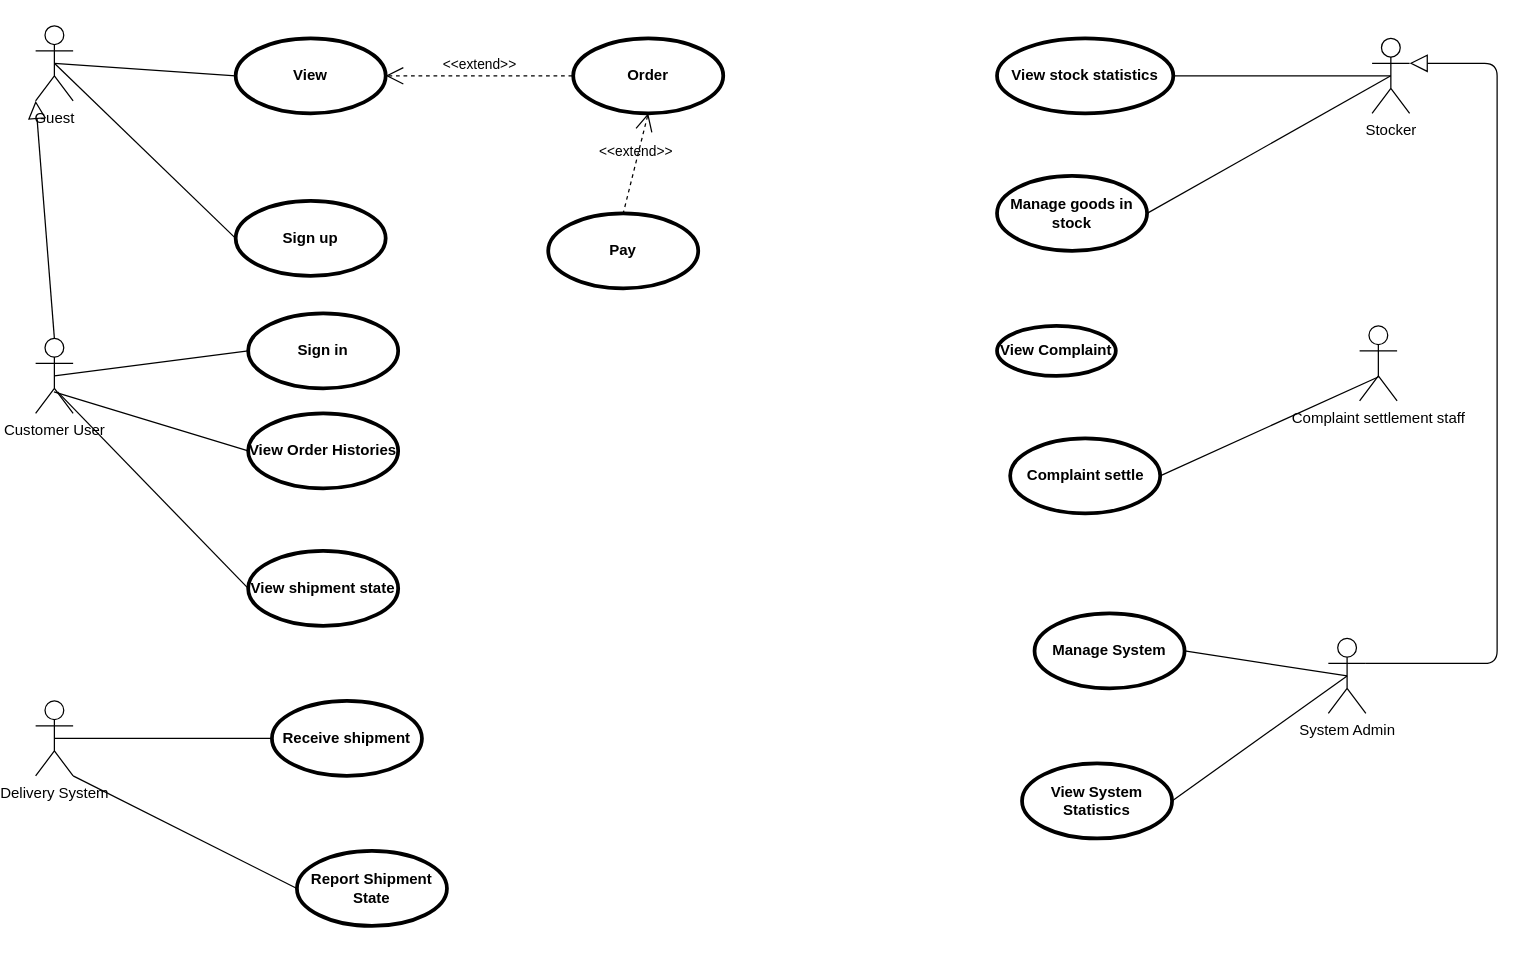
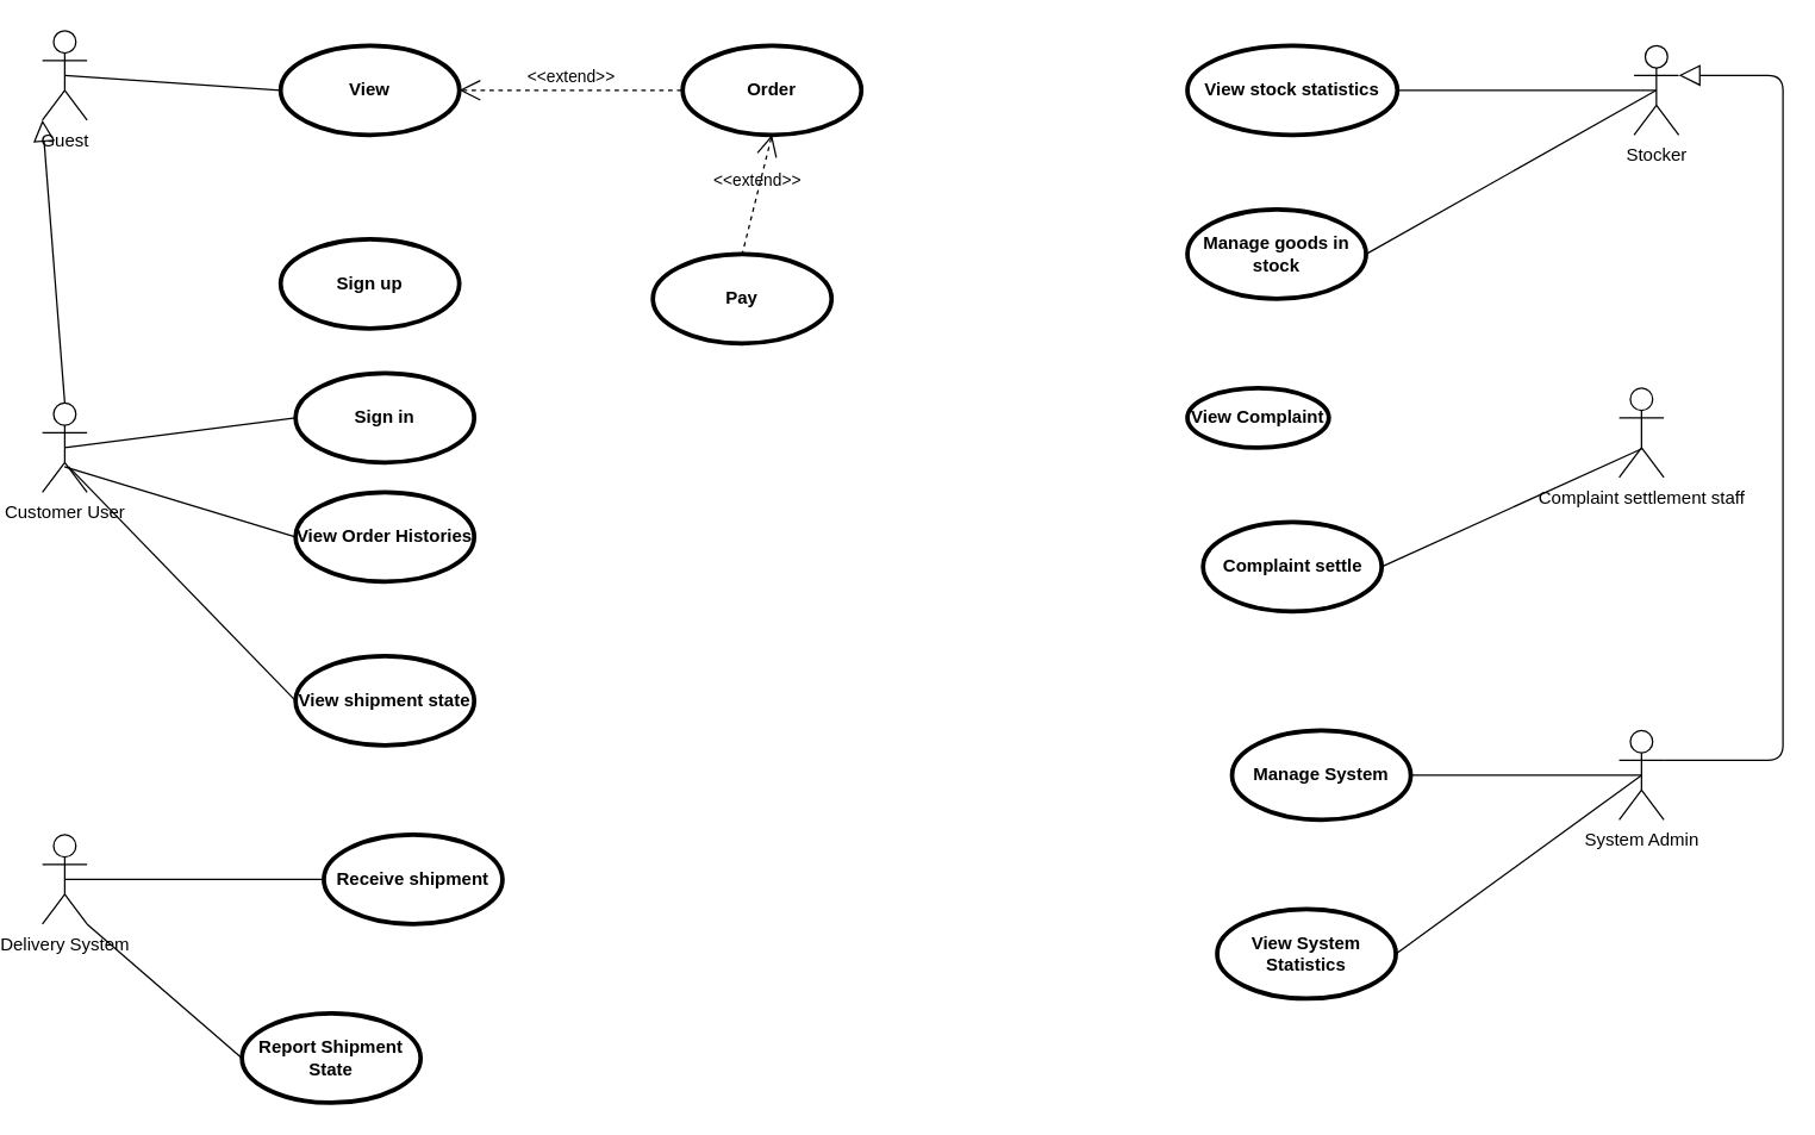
- <mxCell id="13" value="" style="edgeStyle=none;html=1;endArrow=none;verticalAlign=bottom;exitX=0.5;exitY=0.5;exitDx=0;exitDy=0;exitPerimeter=0;entryX=0;entryY=0.5;entryDx=0;entryDy=0;" edge="1" parent="1" source="2" target="12"><mxGeometry width="160" relative="1" as="geometry"><mxPoint x="300" y="280" as="sourcePoint" /><mxPoint x="460" y="280" as="targetPoint" /></mxGeometry></mxCell>
- <mxCell id="5" value="System Admin" style="shape=umlActor;html=1;verticalLabelPosition=bottom;verticalAlign=top;align=center;" vertex="1" parent="1"><mxGeometry x="1054" y="510" width="30" height="60" as="geometry" /></mxCell>
+ <mxCell id="5" value="System Admin" style="shape=umlActor;html=1;verticalLabelPosition=bottom;verticalAlign=top;align=center;" vertex="1" parent="1"><mxGeometry x="1079" y="490" width="30" height="60" as="geometry" /></mxCell>
- <mxCell id="37" value="Report Shipment State" style="shape=ellipse;html=1;strokeWidth=3;fontStyle=1;whiteSpace=wrap;align=center;perimeter=ellipsePerimeter;" vertex="1" parent="1"><mxGeometry x="229" y="680" width="120" height="60" as="geometry" /></mxCell>
+ <mxCell id="37" value="Report Shipment State" style="shape=ellipse;html=1;strokeWidth=3;fontStyle=1;whiteSpace=wrap;align=center;perimeter=ellipsePerimeter;" vertex="1" parent="1"><mxGeometry x="154" y="680" width="120" height="60" as="geometry" /></mxCell>
